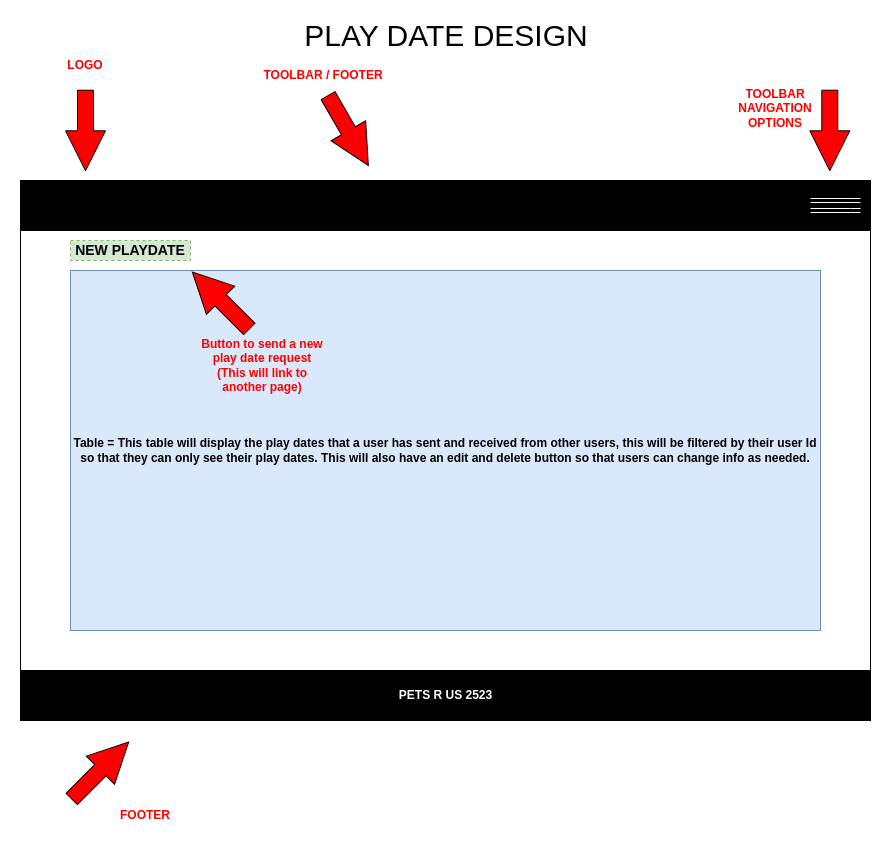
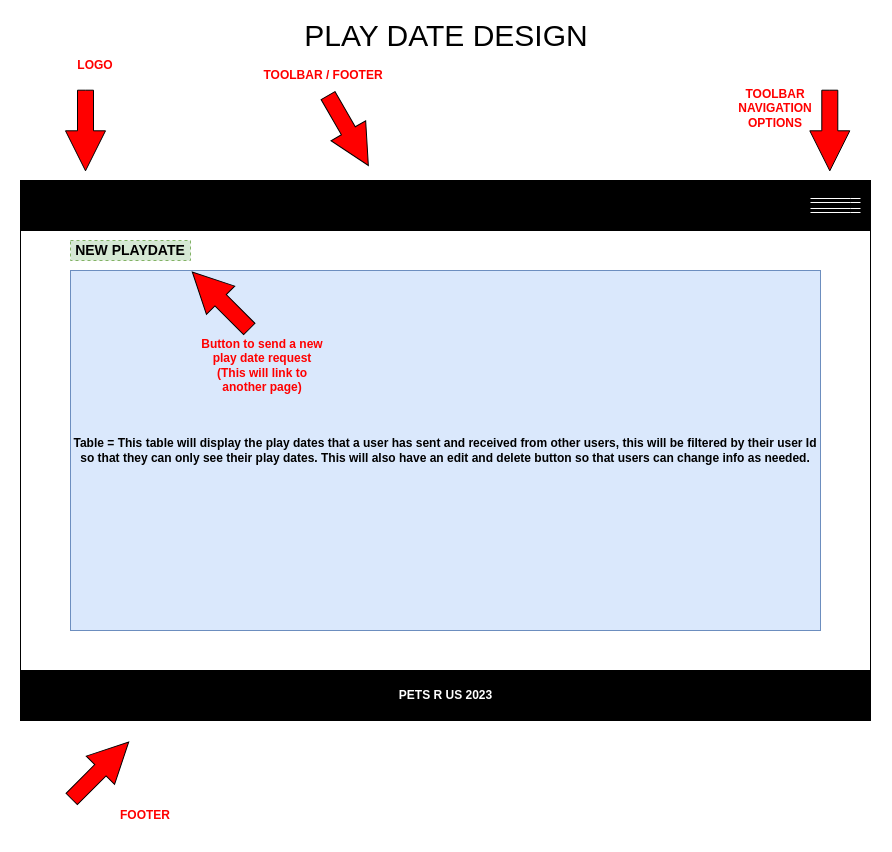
- <mxCell id="13" value="&lt;font color=&quot;#ff0000&quot;&gt;&lt;b&gt;LOGO&lt;/b&gt;&lt;/font&gt;" style="text;html=1;strokeColor=none;fillColor=none;align=center;verticalAlign=middle;whiteSpace=wrap;rounded=0;fontColor=#FFFFFF;" vertex="1" parent="1"><mxGeometry y="50" width="130" height="30" as="geometry" x="20" /></mxCell>
+ <mxCell id="13" value="&lt;font color=&quot;#ff0000&quot;&gt;&lt;b&gt;LOGO&lt;/b&gt;&lt;/font&gt;" style="text;html=1;strokeColor=none;fillColor=none;align=center;verticalAlign=middle;whiteSpace=wrap;rounded=0;fontColor=#FFFFFF;" vertex="1" parent="1"><mxGeometry x="30" y="50" width="130" height="30" as="geometry" /></mxCell>
- <mxCell id="7" value="&lt;b&gt;PETS R US 2523&lt;/b&gt;" style="text;html=1;strokeColor=none;fillColor=none;align=center;verticalAlign=middle;whiteSpace=wrap;rounded=0;fontColor=#FFFFFF;" vertex="1" parent="1"><mxGeometry x="388" y="680" width="115" height="30" as="geometry" /></mxCell>
+ <mxCell id="7" value="&lt;b&gt;PETS R US 2023&lt;/b&gt;" style="text;html=1;strokeColor=none;fillColor=none;align=center;verticalAlign=middle;whiteSpace=wrap;rounded=0;fontColor=#FFFFFF;" vertex="1" parent="1"><mxGeometry x="388" y="680" width="115" height="30" as="geometry" /></mxCell>
